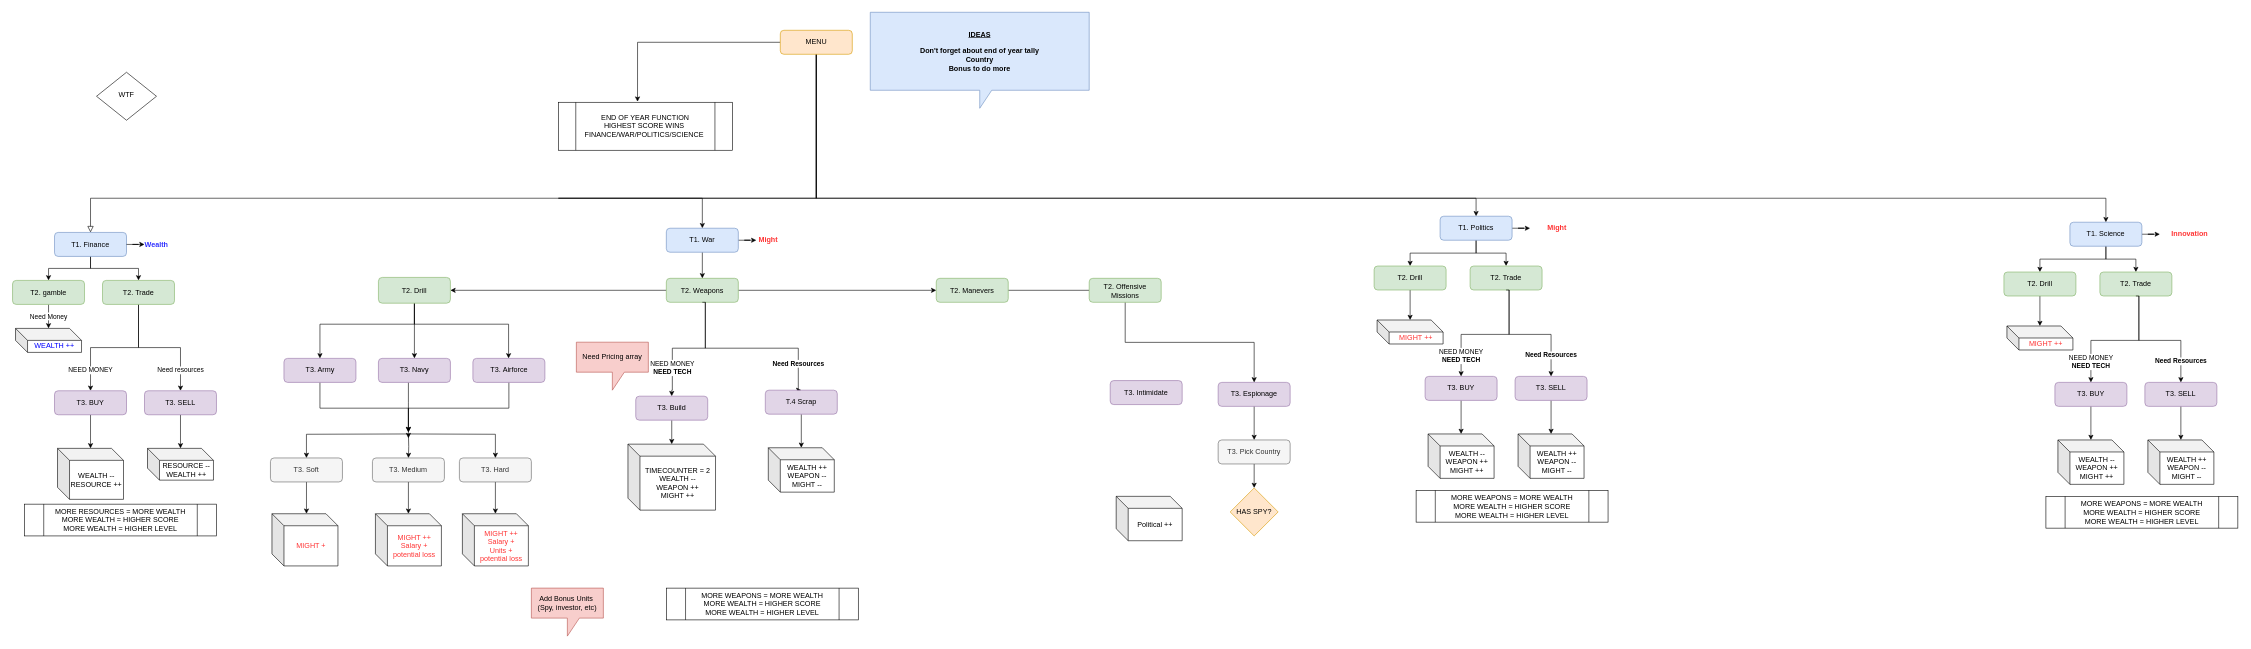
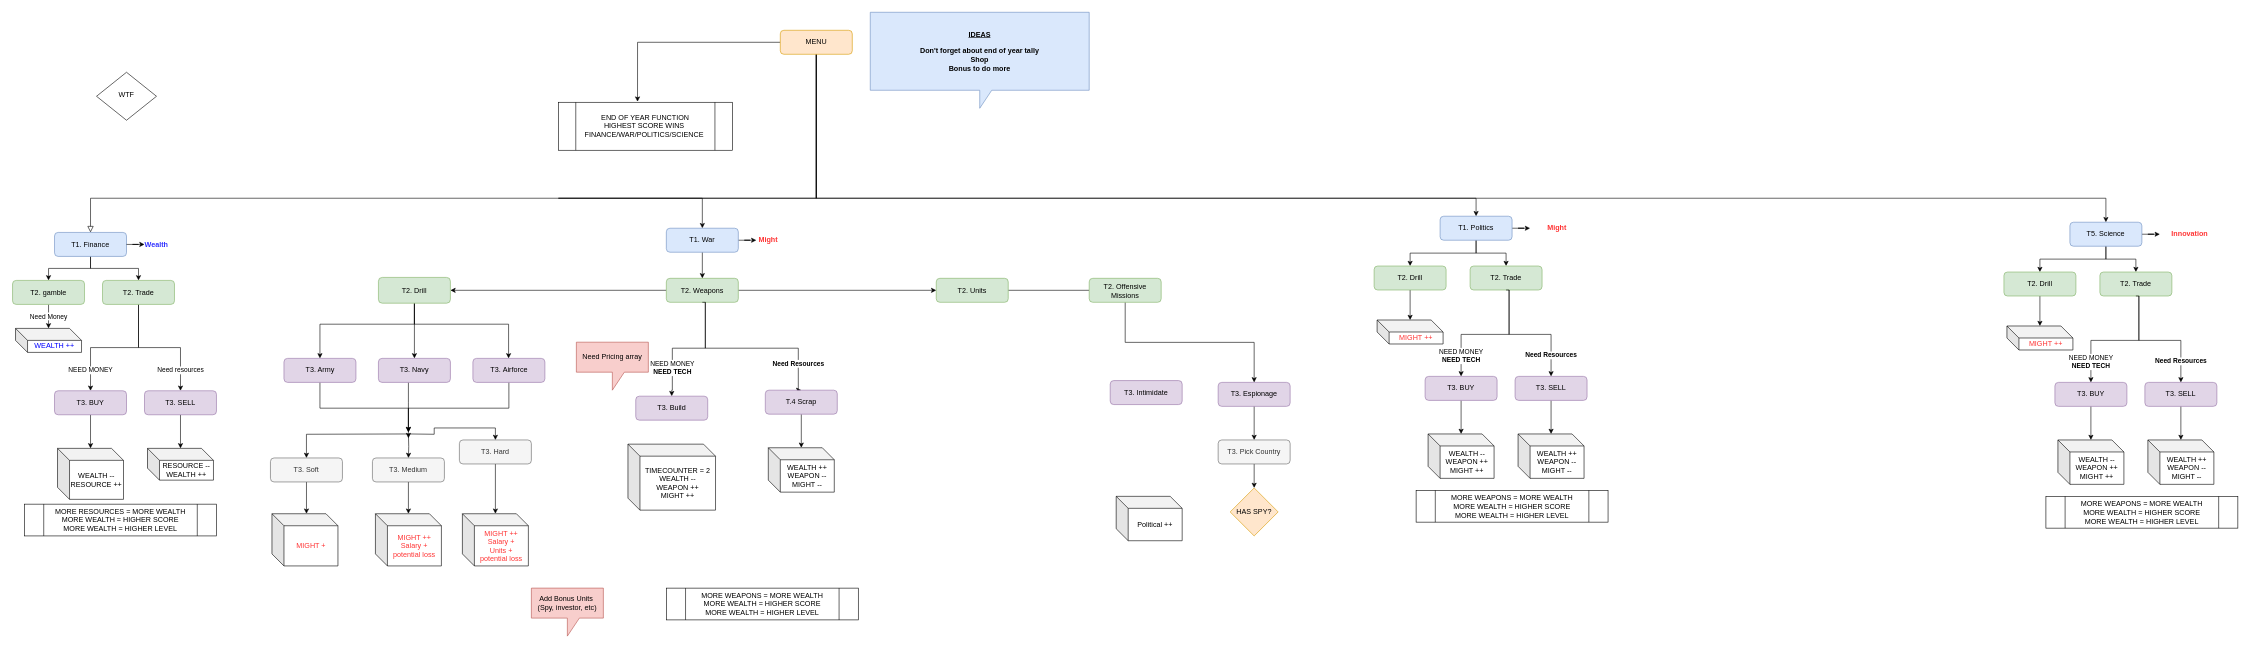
- <mxCell id="87" value="&lt;b&gt;&lt;u&gt;IDEAS&lt;br&gt;&lt;/u&gt;&lt;br&gt;Don't forget about end of year tally&lt;br&gt;Country&lt;br&gt;Bonus to do more&lt;br&gt;&lt;/b&gt;" style="shape=callout;whiteSpace=wrap;html=1;perimeter=calloutPerimeter;fillColor=#dae8fc;strokeColor=#6c8ebf;" parent="1" vertex="1"><mxGeometry x="1450" y="20" width="365" height="160" as="geometry" /></mxCell>
+ <mxCell id="87" value="&lt;b&gt;&lt;u&gt;IDEAS&lt;br&gt;&lt;/u&gt;&lt;br&gt;Don't forget about end of year tally&lt;br&gt;Shop&lt;br&gt;Bonus to do more&lt;br&gt;&lt;/b&gt;" style="shape=callout;whiteSpace=wrap;html=1;perimeter=calloutPerimeter;fillColor=#dae8fc;strokeColor=#6c8ebf;" parent="1" vertex="1"><mxGeometry x="1450" y="20" width="365" height="160" as="geometry" /></mxCell>
- <mxCell id="70" value="T1. Science" style="rounded=1;whiteSpace=wrap;html=1;fontSize=12;glass=0;strokeWidth=1;shadow=0;fillColor=#dae8fc;strokeColor=#6c8ebf;" parent="1" vertex="1"><mxGeometry x="3450" y="370" width="120" height="40" as="geometry" /></mxCell>
+ <mxCell id="70" value="T5. Science" style="rounded=1;whiteSpace=wrap;html=1;fontSize=12;glass=0;strokeWidth=1;shadow=0;fillColor=#dae8fc;strokeColor=#6c8ebf;" parent="1" vertex="1"><mxGeometry x="3450" y="370" width="120" height="40" as="geometry" /></mxCell>
- <mxCell id="89" value="T2. Manevers" style="rounded=1;whiteSpace=wrap;html=1;fontSize=12;glass=0;strokeWidth=1;shadow=0;fillColor=#d5e8d4;strokeColor=#82b366;" parent="1" vertex="1"><mxGeometry x="1560" y="463.5" width="120" height="40" as="geometry" /></mxCell>
+ <mxCell id="89" value="T2. Units" style="rounded=1;whiteSpace=wrap;html=1;fontSize=12;glass=0;strokeWidth=1;shadow=0;fillColor=#d5e8d4;strokeColor=#82b366;" parent="1" vertex="1"><mxGeometry x="1560" y="463.5" width="120" height="40" as="geometry" /></mxCell>
- <mxCell id="42" style="edgeStyle=orthogonalEdgeStyle;rounded=0;orthogonalLoop=1;jettySize=auto;html=1;" parent="1" source="43" target="46" edge="1"><mxGeometry relative="1" as="geometry" /></mxCell>
- <mxCell id="97" value="T3.&amp;nbsp;Hard" style="rounded=1;whiteSpace=wrap;html=1;fontSize=12;glass=0;strokeWidth=1;shadow=0;fillColor=#f5f5f5;strokeColor=#666666;fontColor=#333333;" parent="1" vertex="1"><mxGeometry x="765" y="763" width="120" height="40" as="geometry" /></mxCell>
+ <mxCell id="97" value="T3.&amp;nbsp;Hard" style="rounded=1;whiteSpace=wrap;html=1;fontSize=12;glass=0;strokeWidth=1;shadow=0;fillColor=#f5f5f5;strokeColor=#666666;fontColor=#333333;" parent="1" vertex="1"><mxGeometry x="765" y="733" width="120" height="40" as="geometry" /></mxCell>
